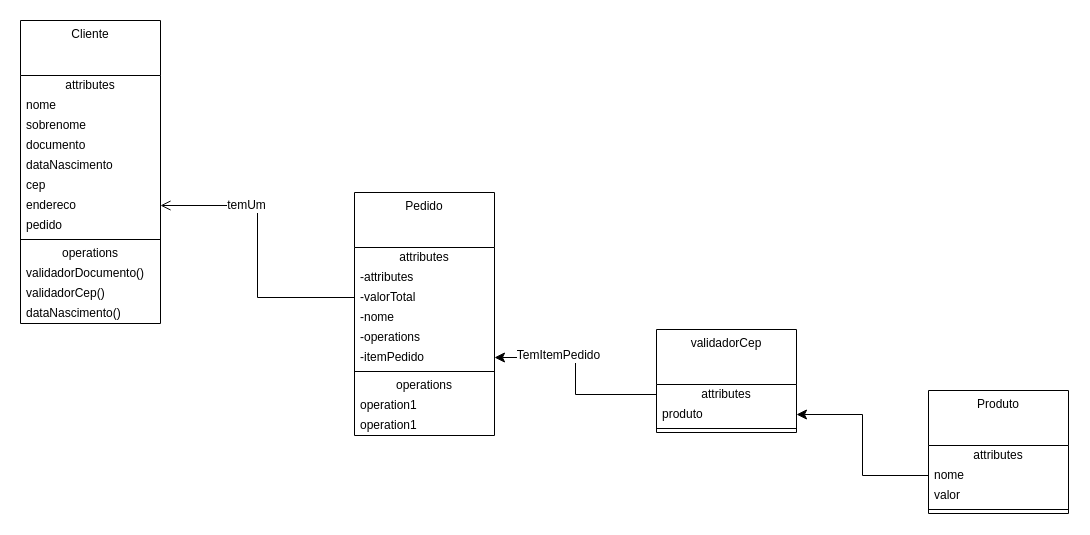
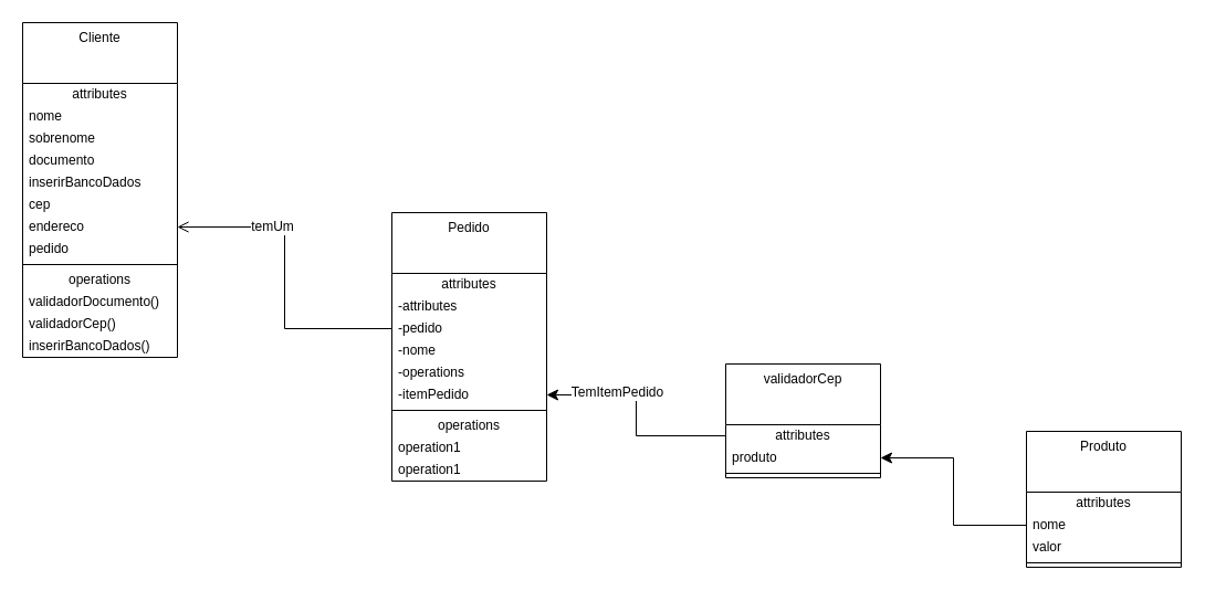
- <mxCell id="7" value="dataNascimento" style="text;html=1;strokeColor=none;fillColor=none;align=left;verticalAlign=middle;spacingLeft=4;spacingRight=4;overflow=hidden;rotatable=0;points=[[0,0.5],[1,0.5]];portConstraint=eastwest;whiteSpace=wrap;" vertex="1" parent="2"><mxGeometry y="135" width="140" height="20" as="geometry" /></mxCell>
+ <mxCell id="7" value="inserirBancoDados" style="text;html=1;strokeColor=none;fillColor=none;align=left;verticalAlign=middle;spacingLeft=4;spacingRight=4;overflow=hidden;rotatable=0;points=[[0,0.5],[1,0.5]];portConstraint=eastwest;whiteSpace=wrap;" vertex="1" parent="2"><mxGeometry y="135" width="140" height="20" as="geometry" /></mxCell>
- <mxCell id="19" value="-valorTotal" style="text;html=1;strokeColor=none;fillColor=none;align=left;verticalAlign=middle;spacingLeft=4;spacingRight=4;overflow=hidden;rotatable=0;points=[[0,0.5],[1,0.5]];portConstraint=eastwest;whiteSpace=wrap;" vertex="1" parent="16"><mxGeometry y="95" width="140" height="20" as="geometry" /></mxCell>
+ <mxCell id="19" value="-pedido" style="text;html=1;strokeColor=none;fillColor=none;align=left;verticalAlign=middle;spacingLeft=4;spacingRight=4;overflow=hidden;rotatable=0;points=[[0,0.5],[1,0.5]];portConstraint=eastwest;whiteSpace=wrap;" vertex="1" parent="16"><mxGeometry y="95" width="140" height="20" as="geometry" /></mxCell>
- <mxCell id="15" value="dataNascimento()" style="text;html=1;strokeColor=none;fillColor=none;align=left;verticalAlign=middle;spacingLeft=4;spacingRight=4;overflow=hidden;rotatable=0;points=[[0,0.5],[1,0.5]];portConstraint=eastwest;whiteSpace=wrap;" vertex="1" parent="2"><mxGeometry y="283" width="140" height="20" as="geometry" /></mxCell>
+ <mxCell id="15" value="inserirBancoDados()" style="text;html=1;strokeColor=none;fillColor=none;align=left;verticalAlign=middle;spacingLeft=4;spacingRight=4;overflow=hidden;rotatable=0;points=[[0,0.5],[1,0.5]];portConstraint=eastwest;whiteSpace=wrap;" vertex="1" parent="2"><mxGeometry y="283" width="140" height="20" as="geometry" /></mxCell>
